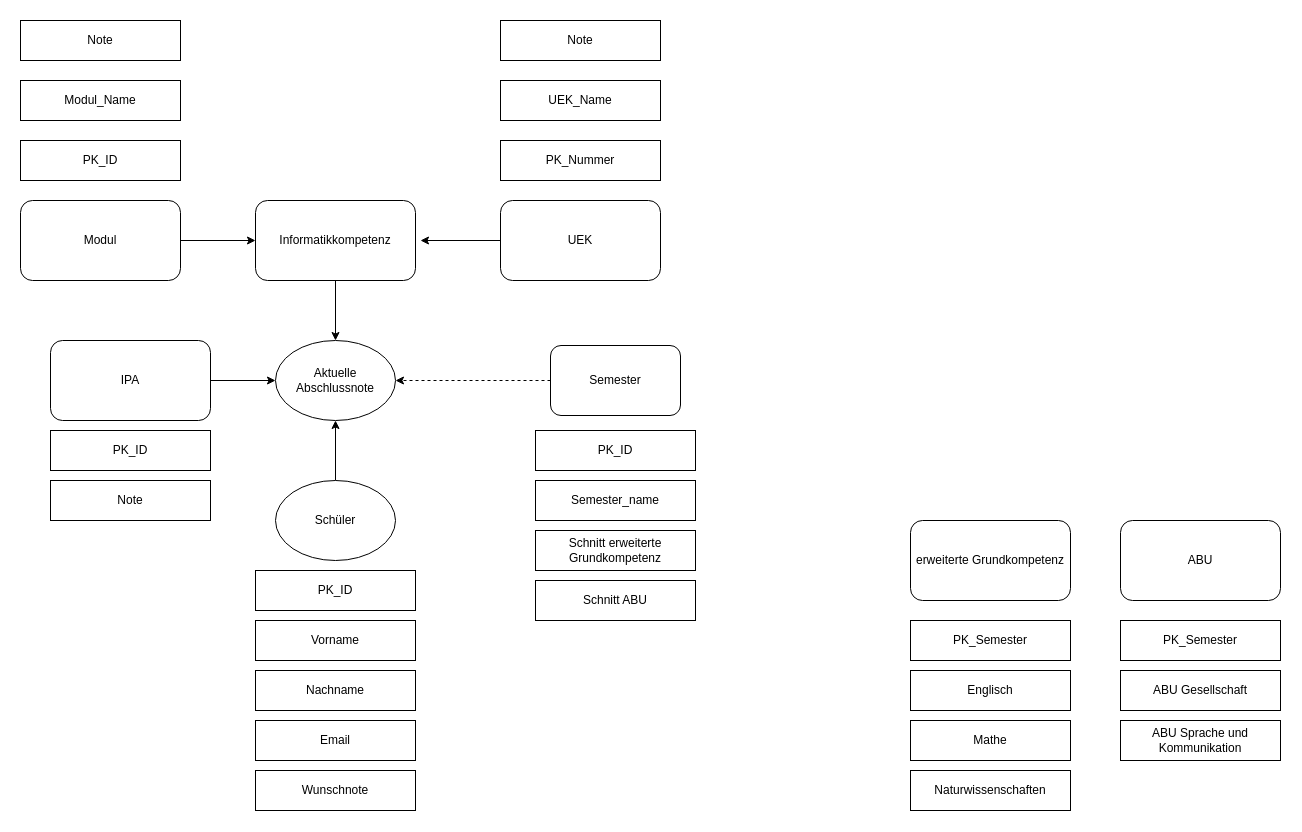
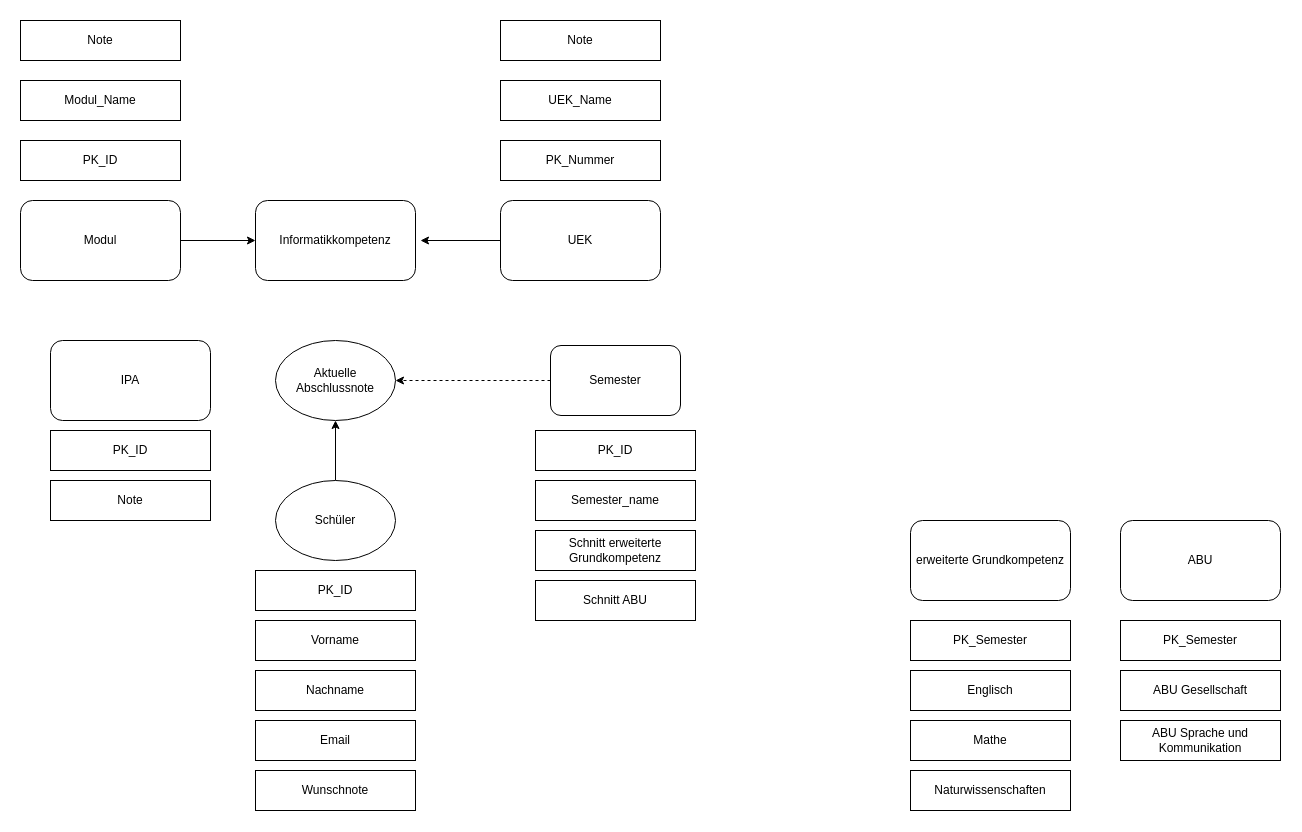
- <mxCell id="13" value="" style="edgeStyle=orthogonalEdgeStyle;rounded=0;orthogonalLoop=1;jettySize=auto;html=1;" edge="1" parent="1" source="14" target="10"><mxGeometry relative="1" as="geometry" /></mxCell>
- <mxCell id="4" value="" style="edgeStyle=orthogonalEdgeStyle;rounded=0;orthogonalLoop=1;jettySize=auto;html=1;" edge="1" parent="1" source="5" target="10"><mxGeometry relative="1" as="geometry" /></mxCell>
